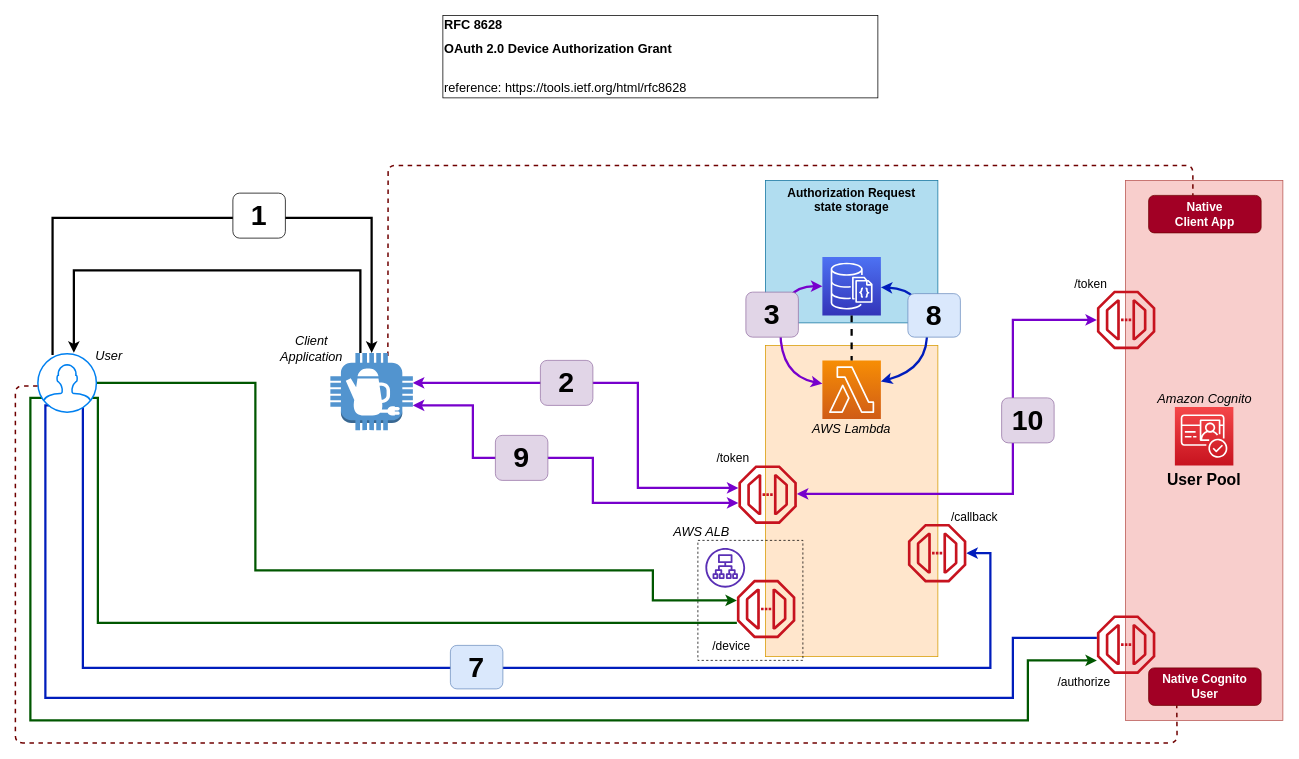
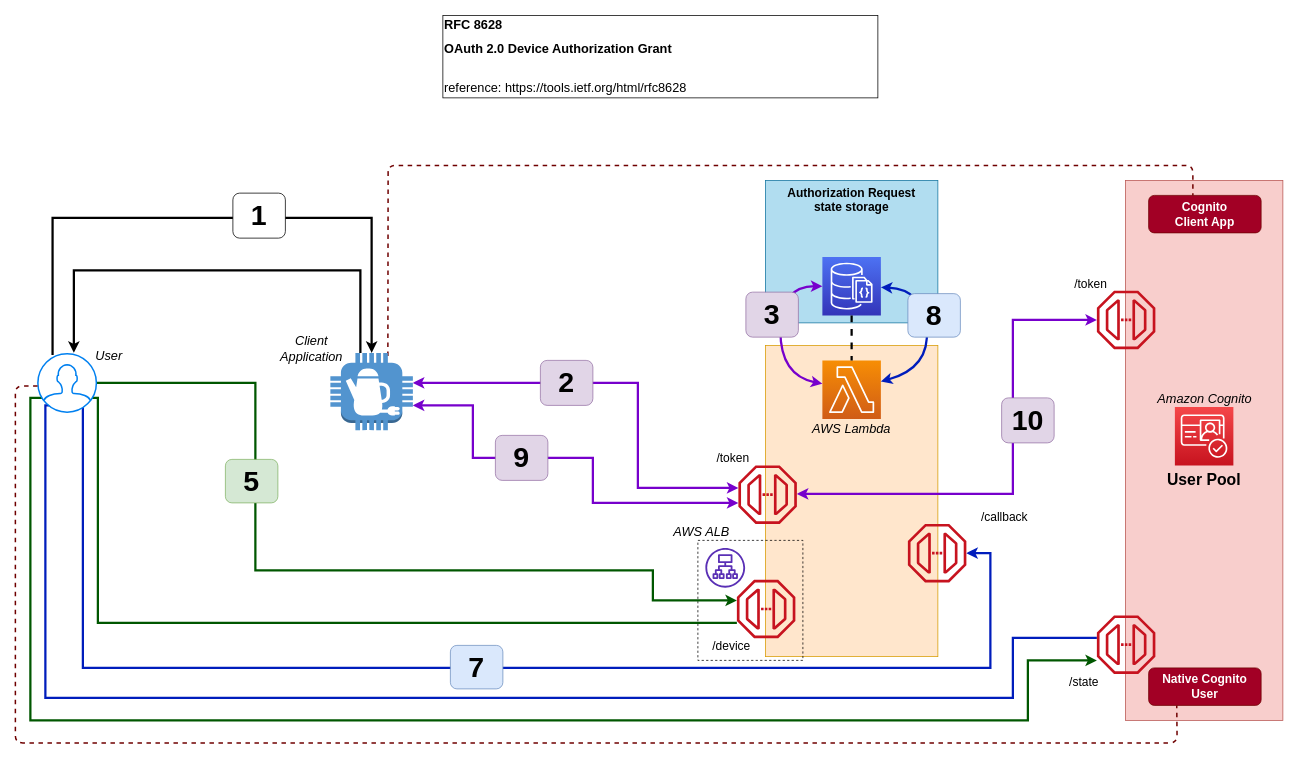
- <mxCell id="32" value="Native&lt;br style=&quot;font-size: 16px;&quot;&gt;Client App" style="rounded=1;whiteSpace=wrap;html=1;fontSize=16;fillColor=#a20025;strokeColor=#6F0000;fontColor=#ffffff;fontStyle=1" parent="1" vertex="1"><mxGeometry x="1531" y="260" width="150" height="50" as="geometry" /></mxCell>
+ <mxCell id="32" value="Cognito&lt;br style=&quot;font-size: 16px;&quot;&gt;Client App" style="rounded=1;whiteSpace=wrap;html=1;fontSize=16;fillColor=#a20025;strokeColor=#6F0000;fontColor=#ffffff;fontStyle=1" parent="1" vertex="1"><mxGeometry x="1531" y="260" width="150" height="50" as="geometry" /></mxCell>
+ <mxCell id="44" value="5" style="rounded=1;whiteSpace=wrap;html=1;fontSize=38;align=center;fillColor=#d5e8d4;strokeColor=#82b366;fontStyle=1" vertex="1" parent="1"><mxGeometry x="300" y="612" width="70" height="58" as="geometry" /></mxCell>
- <mxCell id="19" value="/callback" style="text;html=1;strokeColor=none;fillColor=none;align=center;verticalAlign=middle;whiteSpace=wrap;rounded=0;fontSize=16;" parent="1" vertex="1"><mxGeometry x="1264" y="678" width="70" height="20" as="geometry" /></mxCell>
+ <mxCell id="19" value="/callback" style="text;html=1;strokeColor=none;fillColor=none;align=center;verticalAlign=middle;whiteSpace=wrap;rounded=0;fontSize=16;" parent="1" vertex="1"><mxGeometry x="1304" y="678" width="70" height="20" as="geometry" /></mxCell>
- <mxCell id="12" value="/authorize" style="text;html=1;strokeColor=none;fillColor=none;align=center;verticalAlign=middle;whiteSpace=wrap;rounded=0;fontSize=16;" parent="1" vertex="1"><mxGeometry x="1410" y="898" width="70" height="20" as="geometry" /></mxCell>
+ <mxCell id="12" value="/state" style="text;html=1;strokeColor=none;fillColor=none;align=center;verticalAlign=middle;whiteSpace=wrap;rounded=0;fontSize=16;" parent="1" vertex="1"><mxGeometry x="1410" y="898" width="70" height="20" as="geometry" /></mxCell>
